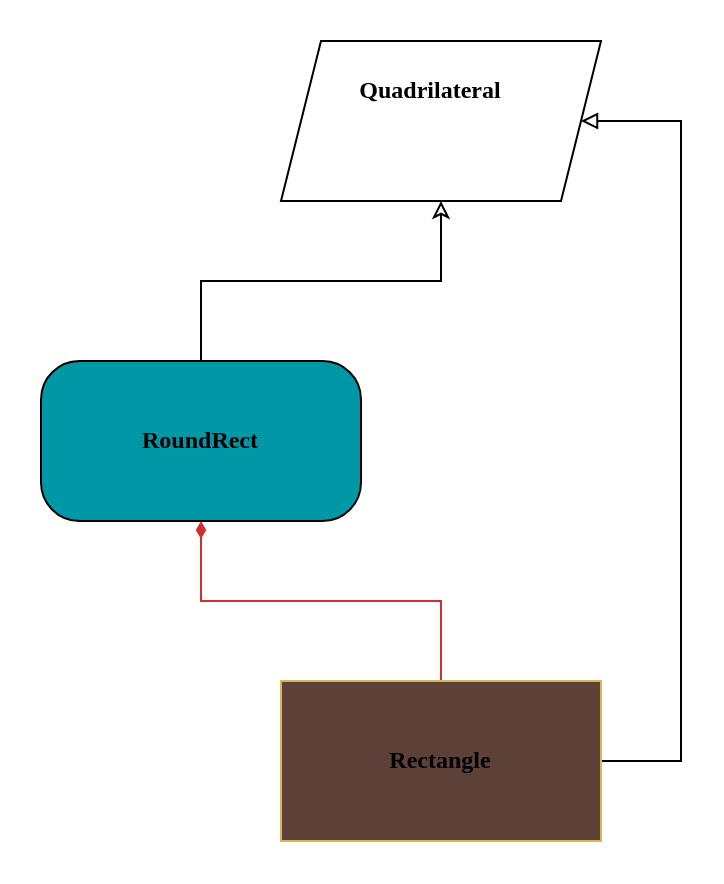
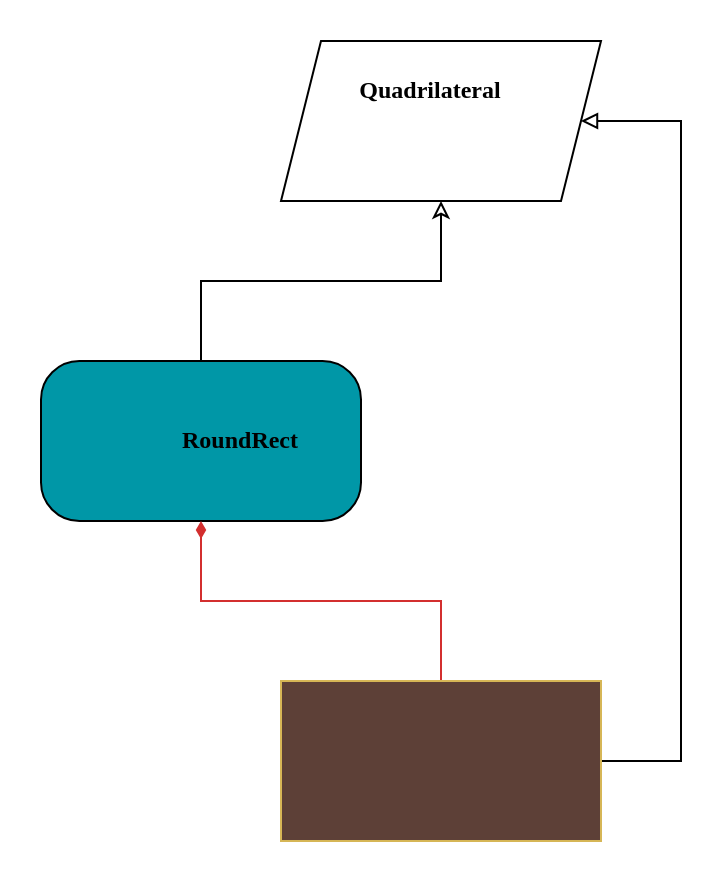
- <mxCell id="9" value="RoundRect" style="text;html=1;strokeColor=none;fillColor=none;align=center;verticalAlign=middle;whiteSpace=wrap;rounded=0;fontFamily=Poppins;fontSource=https%3A%2F%2Ffonts.googleapis.com%2Fcss%3Ffamily%3DPoppins;fontStyle=1" parent="1" vertex="1"><mxGeometry x="70" y="205" width="60" height="30" as="geometry" /></mxCell>
+ <mxCell id="9" value="RoundRect" style="text;html=1;strokeColor=none;fillColor=none;align=center;verticalAlign=middle;whiteSpace=wrap;rounded=0;fontFamily=Poppins;fontSource=https%3A%2F%2Ffonts.googleapis.com%2Fcss%3Ffamily%3DPoppins;fontStyle=1" parent="1" vertex="1"><mxGeometry x="90" y="205" width="60" height="30" as="geometry" /></mxCell>
- <mxCell id="10" value="Rectangle" style="text;html=1;strokeColor=none;fillColor=none;align=center;verticalAlign=middle;whiteSpace=wrap;rounded=0;fontFamily=Poppins;fontSource=https%3A%2F%2Ffonts.googleapis.com%2Fcss%3Ffamily%3DPoppins;fontStyle=1" parent="1" vertex="1"><mxGeometry x="190" y="365" width="60" height="30" as="geometry" /></mxCell>
